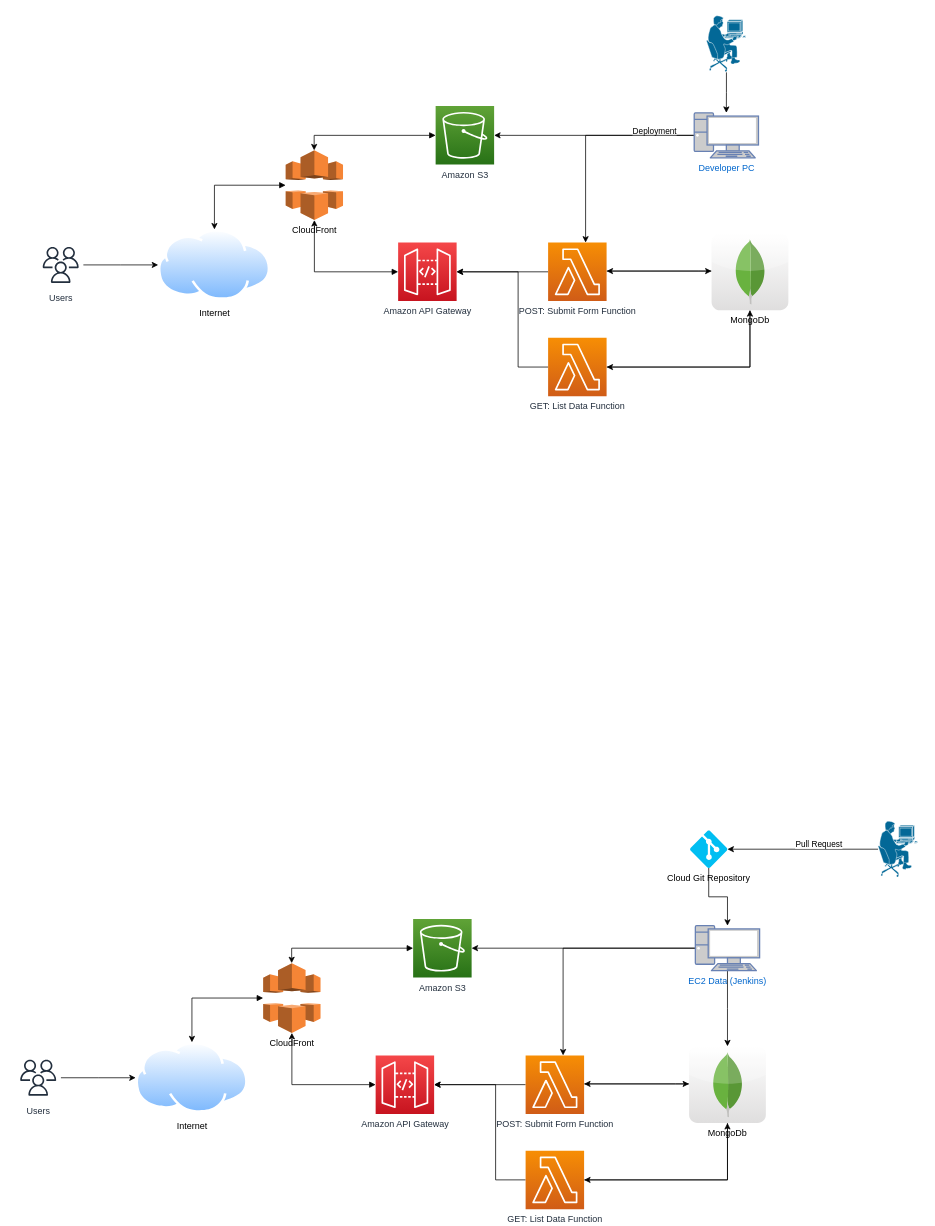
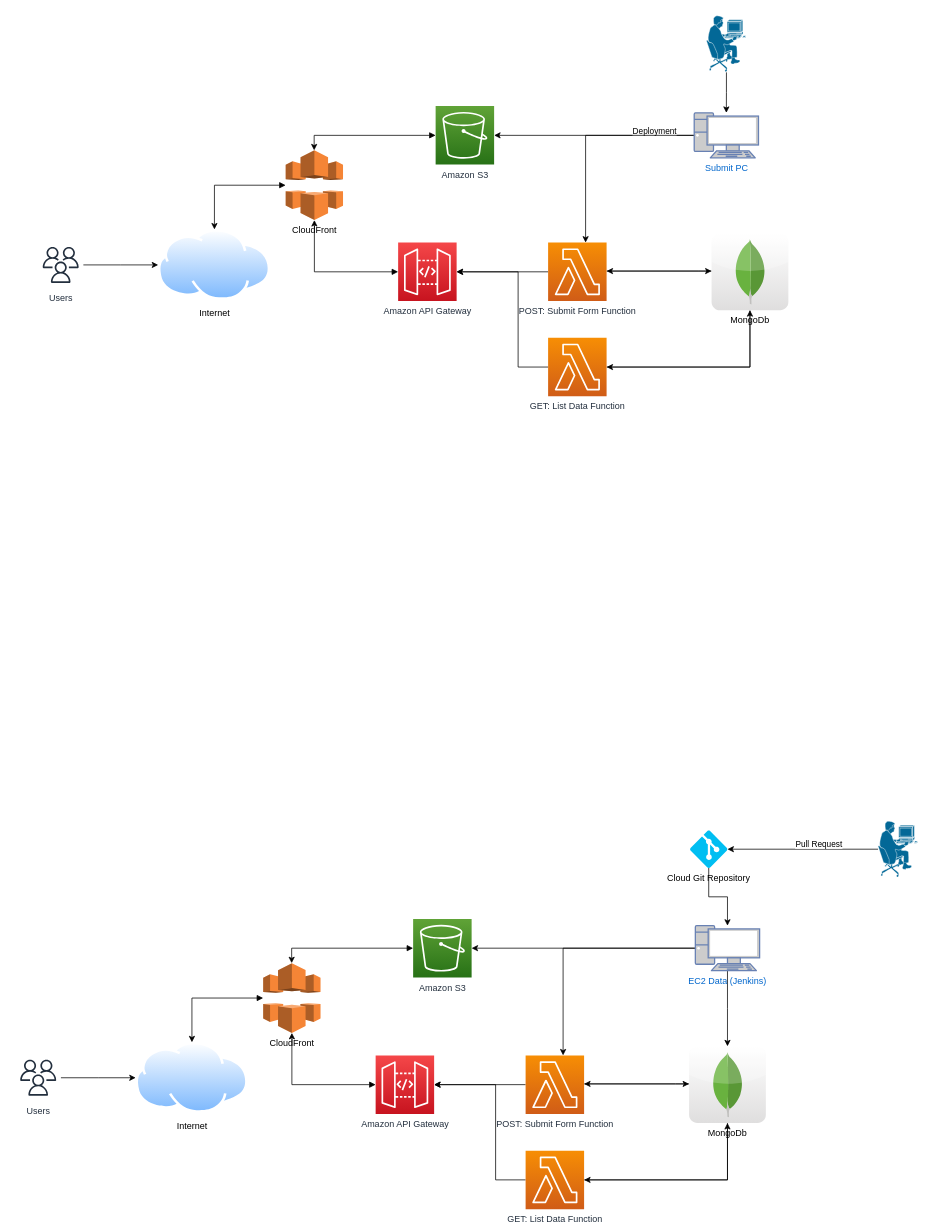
- <mxCell id="17" value="Developer PC" style="fontColor=#0066CC;verticalAlign=top;verticalLabelPosition=bottom;labelPosition=center;align=center;html=1;outlineConnect=0;fillColor=#CCCCCC;strokeColor=#6881B3;gradientColor=none;gradientDirection=north;strokeWidth=2;shape=mxgraph.networks.pc;" parent="1" vertex="1"><mxGeometry x="924.835" y="150" width="85.71" height="60" as="geometry" /></mxCell>
+ <mxCell id="17" value="Submit PC" style="fontColor=#0066CC;verticalAlign=top;verticalLabelPosition=bottom;labelPosition=center;align=center;html=1;outlineConnect=0;fillColor=#CCCCCC;strokeColor=#6881B3;gradientColor=none;gradientDirection=north;strokeWidth=2;shape=mxgraph.networks.pc;" parent="1" vertex="1"><mxGeometry x="924.835" y="150" width="85.71" height="60" as="geometry" /></mxCell>
